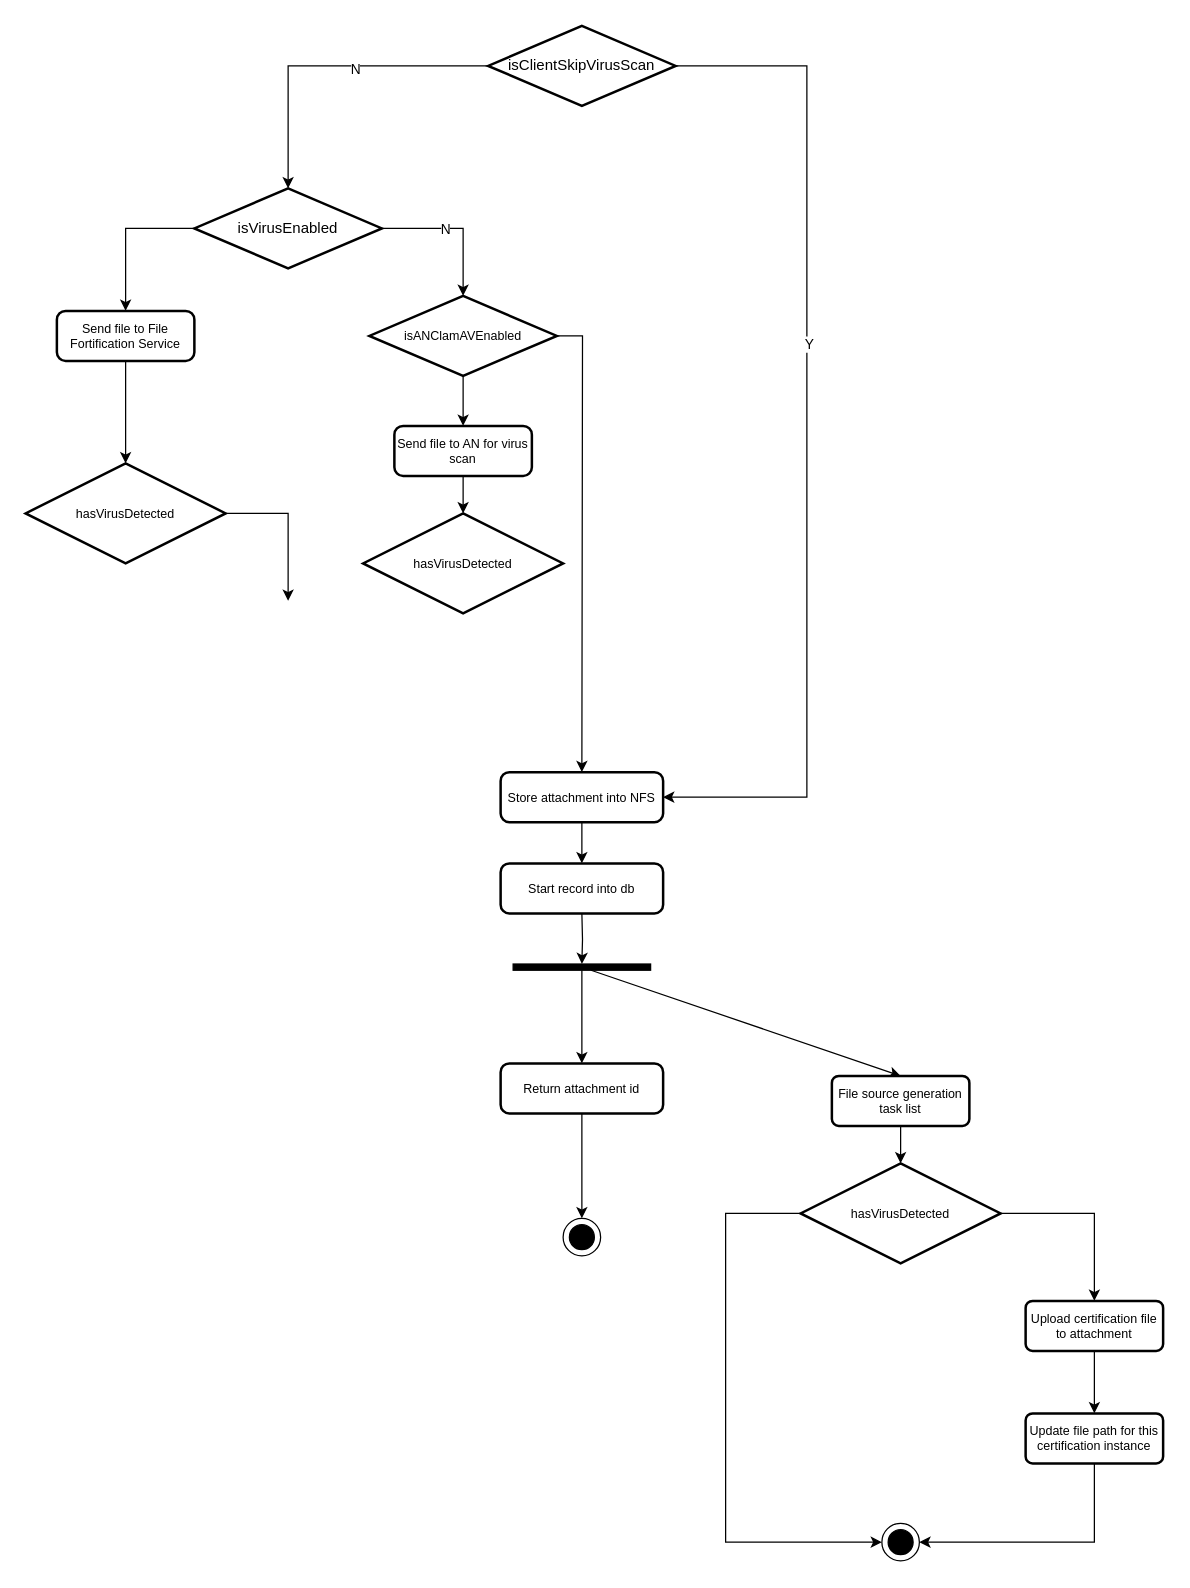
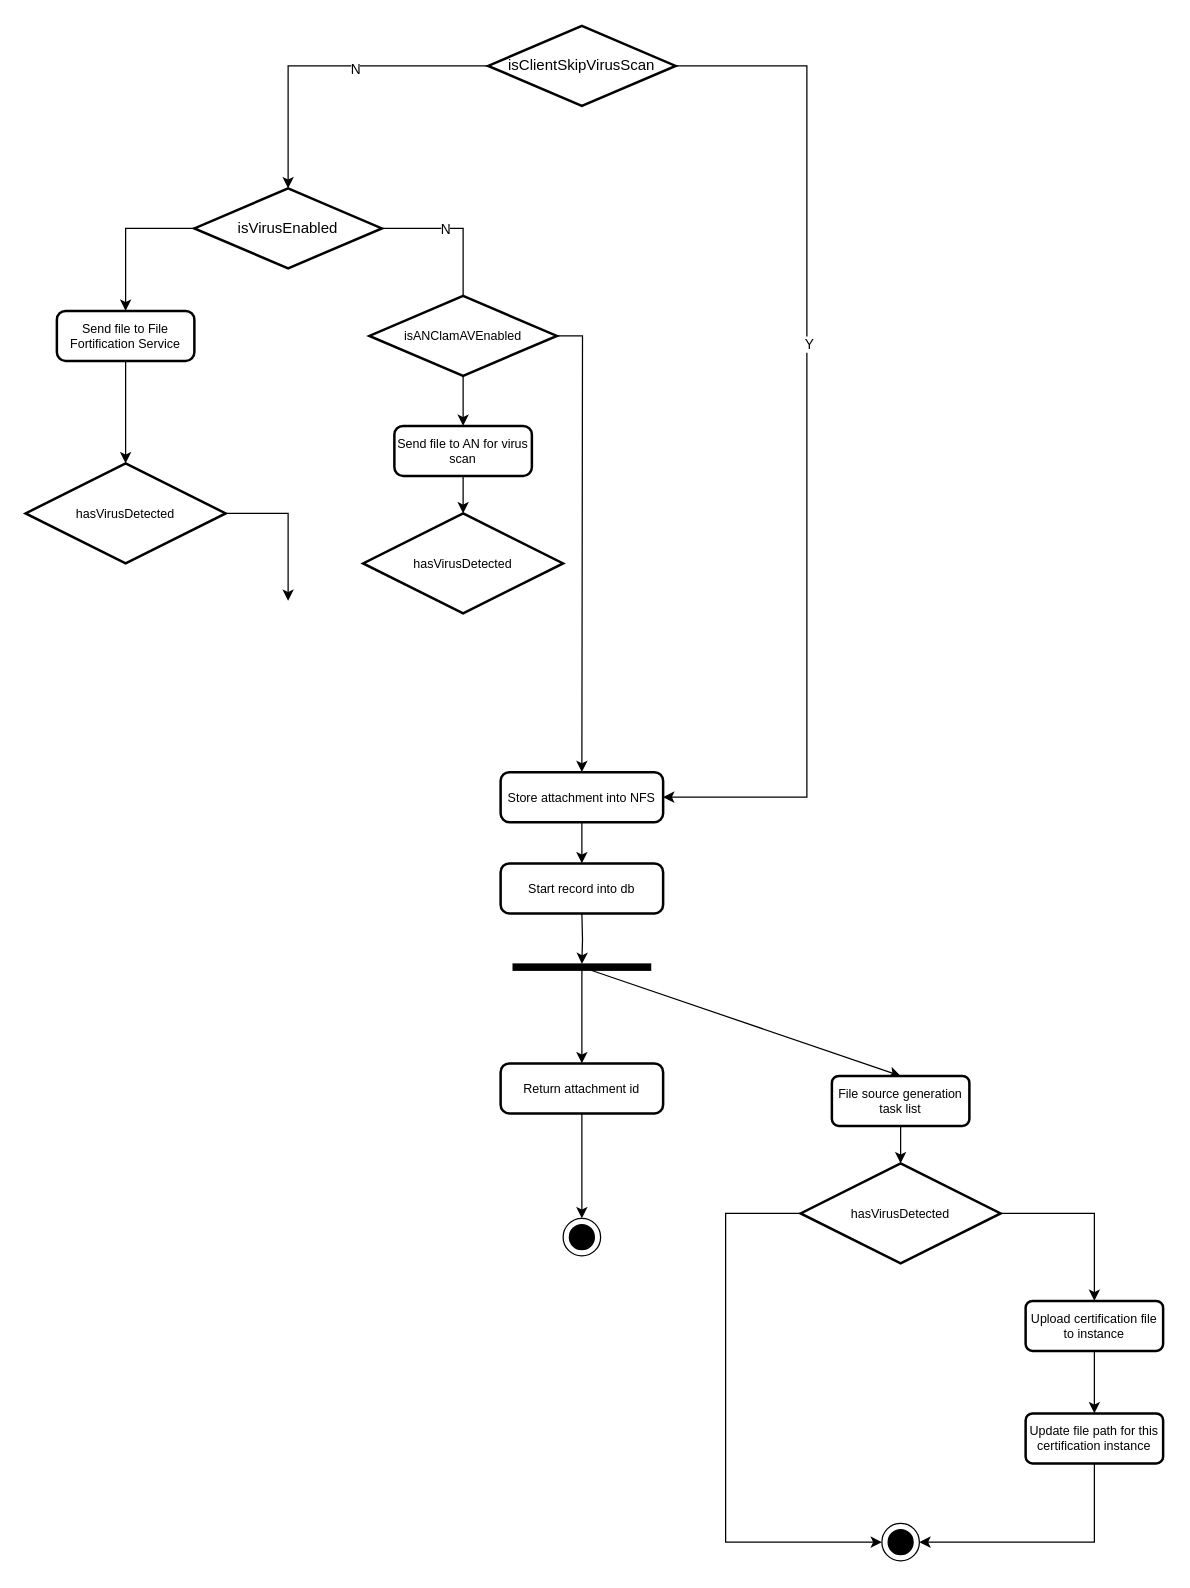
- <mxCell id="11" style="edgeStyle=orthogonalEdgeStyle;rounded=0;orthogonalLoop=1;jettySize=auto;html=1;entryX=0.5;entryY=0;entryDx=0;entryDy=0;entryPerimeter=0;exitX=1;exitY=0.5;exitDx=0;exitDy=0;exitPerimeter=0;" parent="1" source="17" target="15" edge="1"><mxGeometry relative="1" as="geometry"><mxPoint x="495" y="250" as="targetPoint" /><mxPoint x="555" y="172" as="sourcePoint" /></mxGeometry></mxCell>
+ <mxCell id="11" style="edgeStyle=orthogonalEdgeStyle;rounded=0;orthogonalLoop=1;jettySize=auto;html=1;entryX=0.5;entryY=0;entryDx=0;entryDy=0;entryPerimeter=0;exitX=1;exitY=0.5;exitDx=0;exitDy=0;exitPerimeter=0;endArrow=none;" parent="1" source="17" target="15" edge="1"><mxGeometry relative="1" as="geometry"><mxPoint x="495" y="250" as="targetPoint" /><mxPoint x="555" y="172" as="sourcePoint" /></mxGeometry></mxCell>
- <mxCell id="36" value="Upload certification file to attachment" style="whiteSpace=wrap;html=1;fontSize=10;fillColor=#FFFFFF;rounded=1;arcSize=14;strokeWidth=2;container=0;" parent="1" vertex="1"><mxGeometry x="820" y="1040" width="110" height="40" as="geometry" /></mxCell>
+ <mxCell id="36" value="Upload certification file to instance" style="whiteSpace=wrap;html=1;fontSize=10;fillColor=#FFFFFF;rounded=1;arcSize=14;strokeWidth=2;container=0;" parent="1" vertex="1"><mxGeometry x="820" y="1040" width="110" height="40" as="geometry" /></mxCell>
